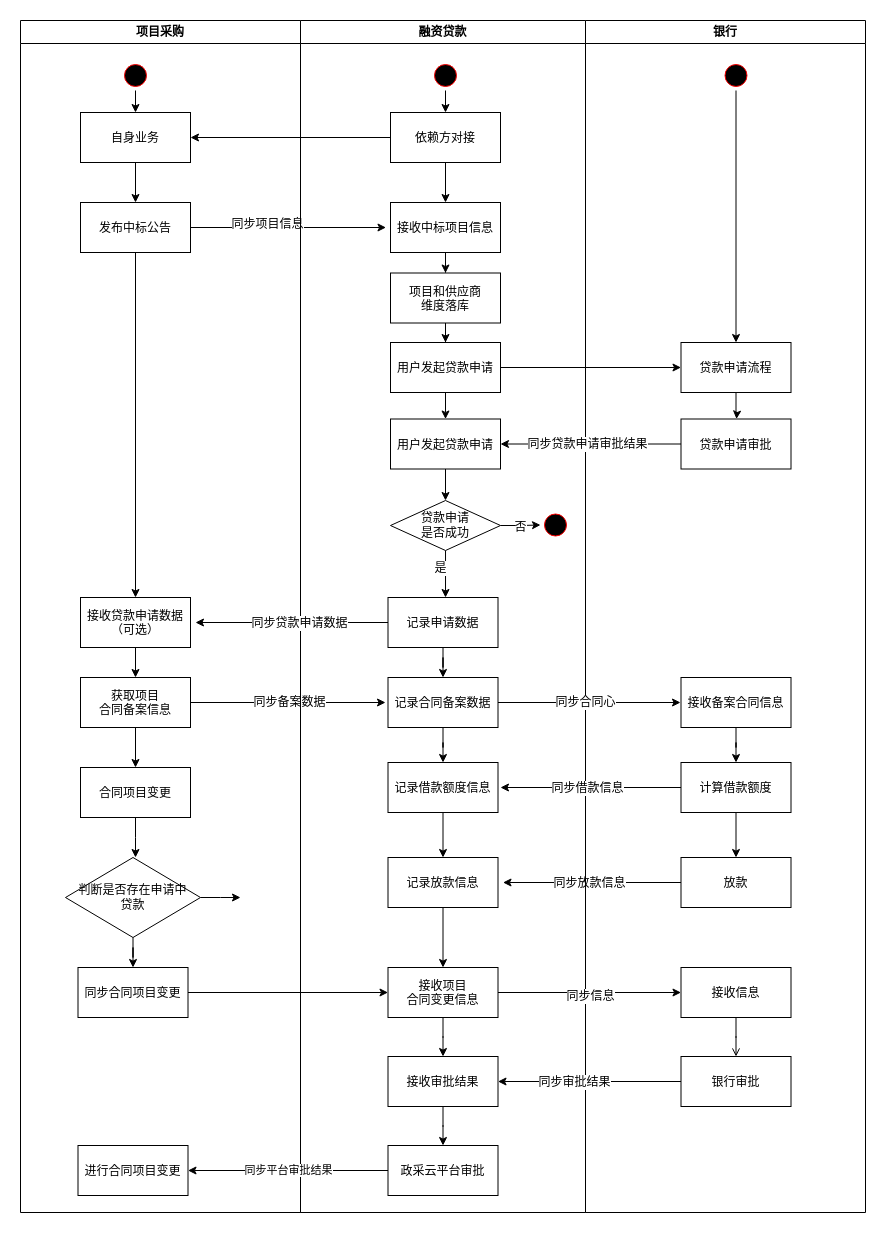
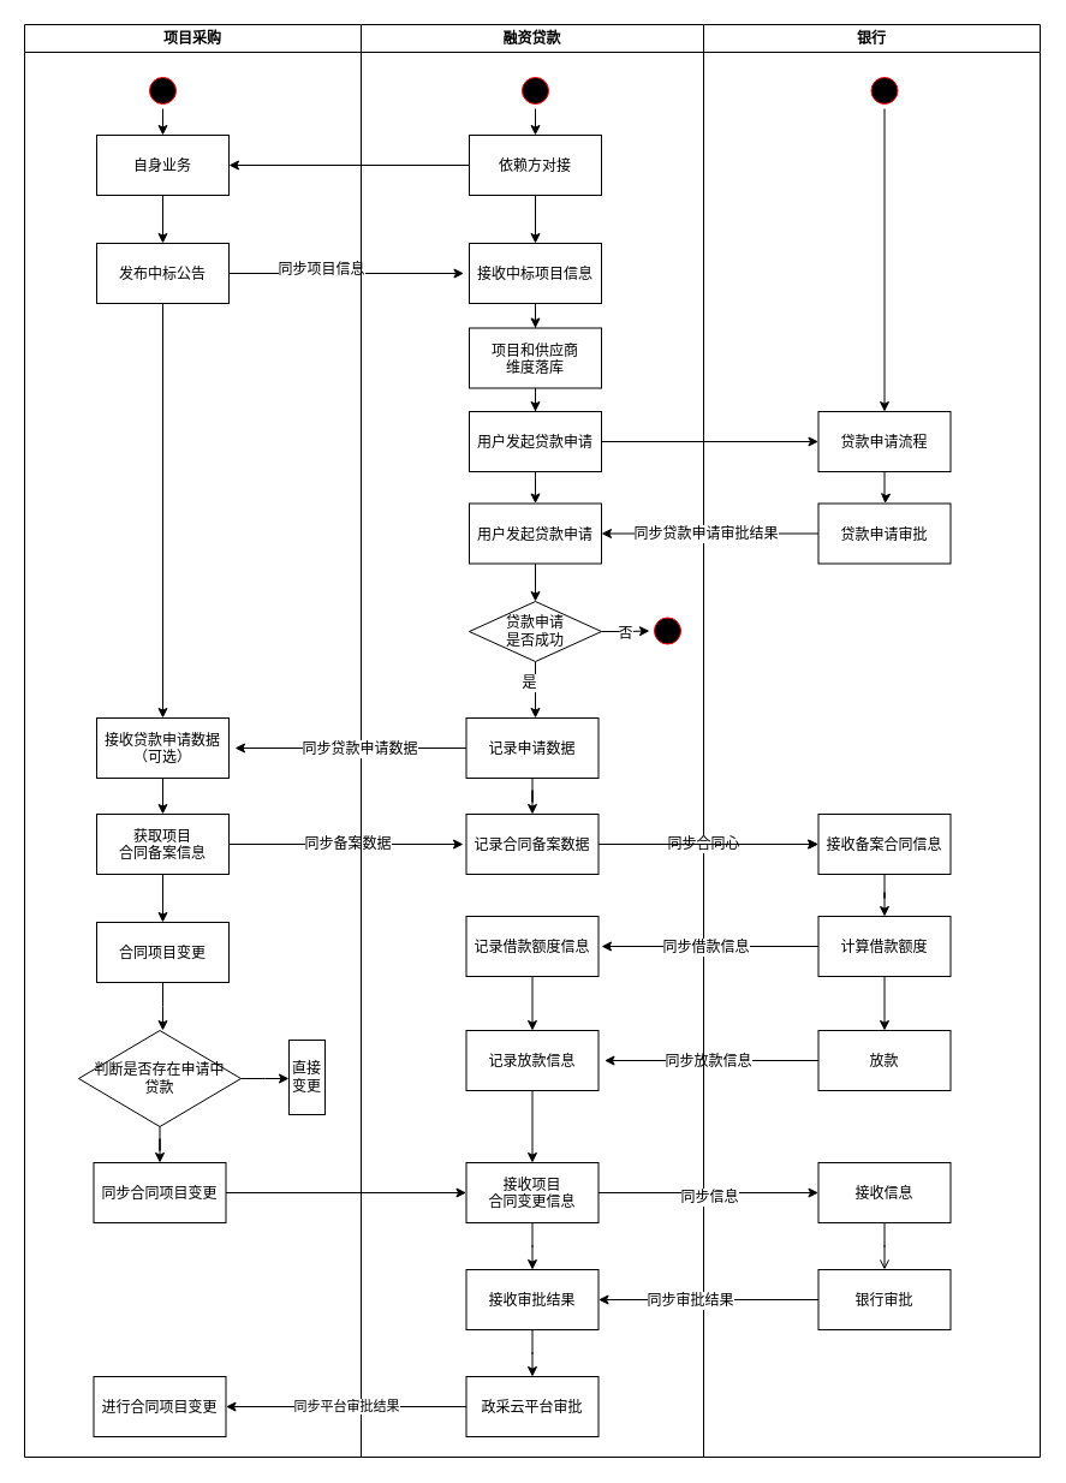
- <mxCell id="87" value="" style="edgeStyle=orthogonalEdgeStyle;rounded=0;orthogonalLoop=1;jettySize=auto;html=1;" edge="1" parent="1" source="42" target="64"><mxGeometry relative="1" as="geometry" /></mxCell>
+ <mxCell id="87" value="" style="edgeStyle=orthogonalEdgeStyle;rounded=0;orthogonalLoop=1;jettySize=auto;html=1;" edge="1" parent="1" source="42" target="59"><mxGeometry relative="1" as="geometry" /></mxCell>
+ <mxCell id="23" value="直接变更" style="rounded=0;whiteSpace=wrap;html=1;" vertex="1" parent="2"><mxGeometry x="220" y="845" width="30" height="62" as="geometry" /></mxCell>
